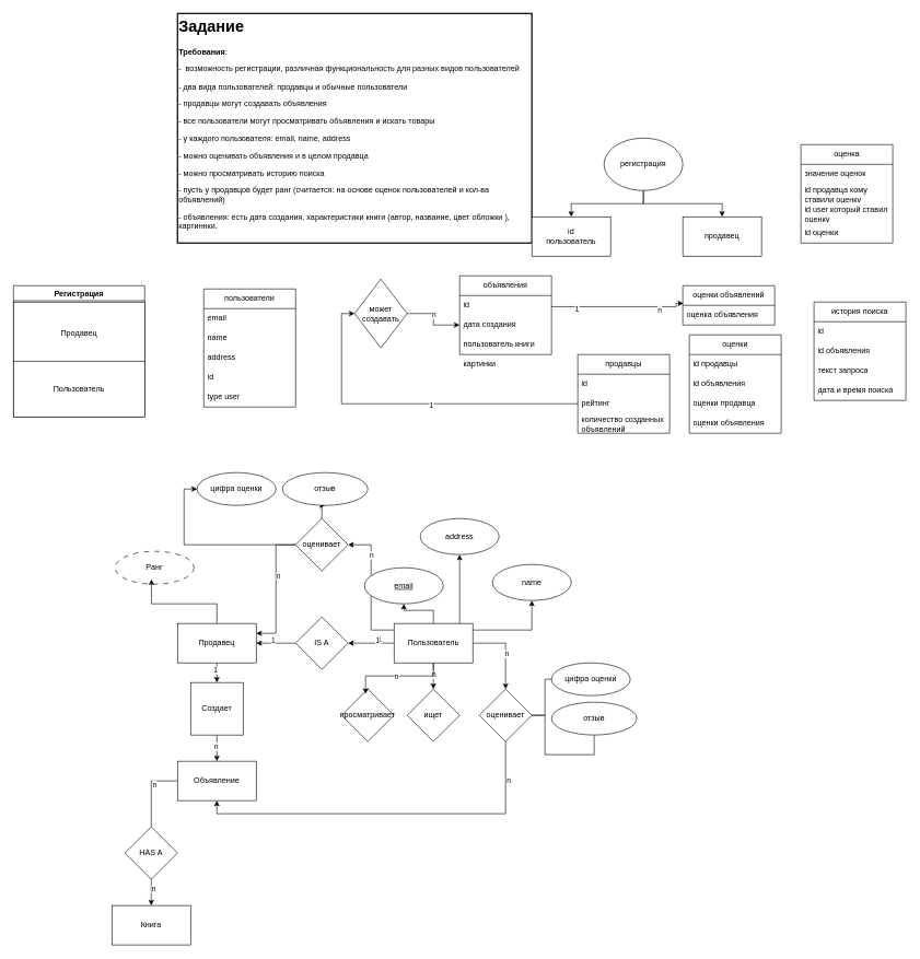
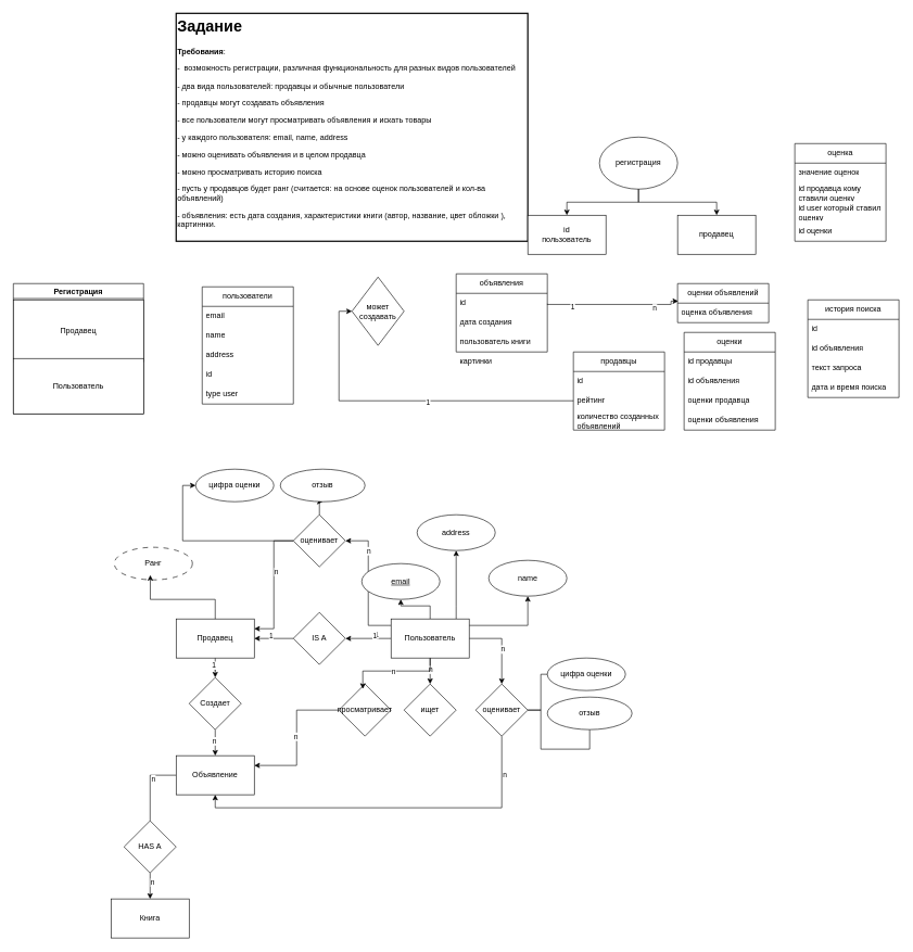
- <mxCell id="47" style="edgeStyle=orthogonalEdgeStyle;rounded=0;orthogonalLoop=1;jettySize=auto;html=1;entryX=0;entryY=0.5;entryDx=0;entryDy=0;" edge="1" parent="1" source="34" target="11"><mxGeometry relative="1" as="geometry" /></mxCell>
- <mxCell id="48" value="n" style="edgeLabel;html=1;align=center;verticalAlign=middle;resizable=0;points=[];" connectable="0" vertex="1" parent="47"><mxGeometry x="-0.15" relative="1" as="geometry"><mxPoint as="offset" /></mxGeometry></mxCell>
- <mxCell id="76" value="Создает" style="whiteSpace=wrap;html=1;rounded=0;" vertex="1" parent="1"><mxGeometry x="290" y="1040" width="80" height="80" as="geometry" /></mxCell>
+ <mxCell id="76" value="Создает" style="rhombus;whiteSpace=wrap;html=1;" vertex="1" parent="1"><mxGeometry x="290" y="1040" width="80" height="80" as="geometry" /></mxCell>
+ <mxCell id="78" style="edgeStyle=orthogonalEdgeStyle;rounded=0;orthogonalLoop=1;jettySize=auto;html=1;entryX=1;entryY=0.25;entryDx=0;entryDy=0;" edge="1" parent="1" source="80" target="73"><mxGeometry relative="1" as="geometry" /></mxCell>
+ <mxCell id="79" value="n" style="edgeLabel;html=1;align=center;verticalAlign=middle;resizable=0;points=[];" connectable="0" vertex="1" parent="78"><mxGeometry x="-0.026" y="-2" relative="1" as="geometry"><mxPoint as="offset" /></mxGeometry></mxCell>
